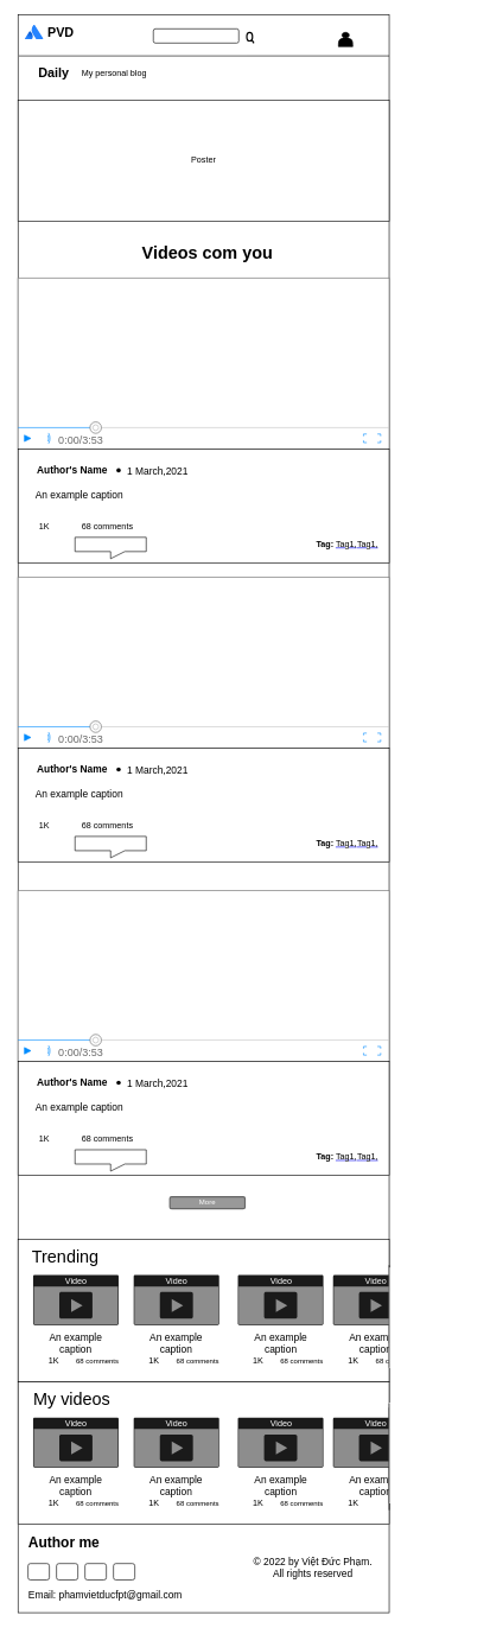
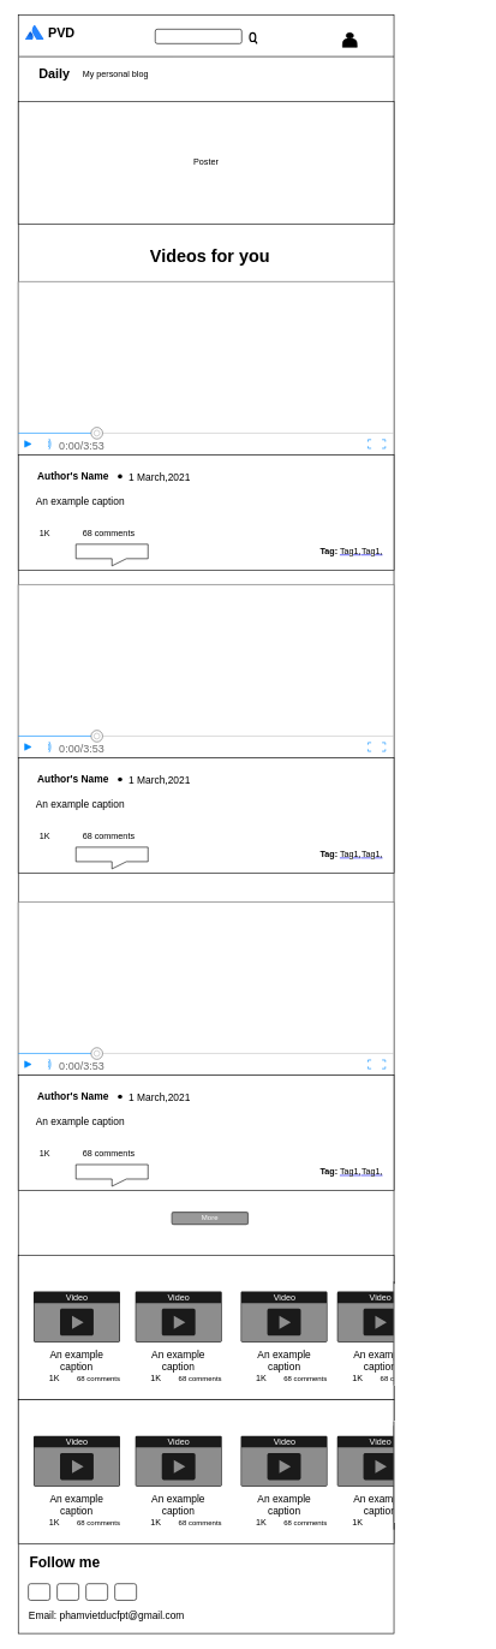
- <mxCell id="55" value="&lt;b&gt;&lt;font style=&quot;font-size: 24px&quot;&gt;Videos com you&lt;/font&gt;&lt;/b&gt;" style="text;html=1;strokeColor=none;fillColor=none;align=center;verticalAlign=middle;whiteSpace=wrap;rounded=0;fontSize=12;fontColor=#000000;" vertex="1" parent="1"><mxGeometry x="195" y="340" width="192" height="30" as="geometry" /></mxCell>
+ <mxCell id="55" value="&lt;b&gt;&lt;font style=&quot;font-size: 24px&quot;&gt;Videos for you&lt;/font&gt;&lt;/b&gt;" style="text;html=1;strokeColor=none;fillColor=none;align=center;verticalAlign=middle;whiteSpace=wrap;rounded=0;fontSize=12;fontColor=#000000;" vertex="1" parent="1"><mxGeometry x="195" y="340" width="192" height="30" as="geometry" /></mxCell>
- <mxCell id="58" value="Trending" style="text;html=1;strokeColor=none;fillColor=none;align=center;verticalAlign=middle;whiteSpace=wrap;rounded=0;fontSize=24;fontColor=#000000;" vertex="1" parent="1"><mxGeometry x="36" y="1750" width="111.2" height="30" as="geometry" /></mxCell>
- <mxCell id="86" value="My videos" style="text;html=1;strokeColor=none;fillColor=none;align=center;verticalAlign=middle;whiteSpace=wrap;rounded=0;fontSize=24;fontColor=#000000;" vertex="1" parent="1"><mxGeometry x="36" y="1950" width="129" height="30" as="geometry" /></mxCell>
- <mxCell id="113" value="&lt;font style=&quot;font-size: 20px&quot;&gt;Author me&lt;/font&gt;" style="text;strokeColor=none;fillColor=none;html=1;fontSize=24;fontStyle=1;verticalAlign=middle;align=center;fontColor=#000000;" vertex="1" parent="1"><mxGeometry x="38.8" y="2145" width="100" height="40" as="geometry" /></mxCell>
+ <mxCell id="113" value="&lt;font style=&quot;font-size: 20px&quot;&gt;Follow me&lt;/font&gt;" style="text;strokeColor=none;fillColor=none;html=1;fontSize=24;fontStyle=1;verticalAlign=middle;align=center;fontColor=#000000;" vertex="1" parent="1"><mxGeometry x="38.8" y="2145" width="100" height="40" as="geometry" /></mxCell>
- <mxCell id="122" value="© 2022 by Việt Đức Phạm. All rights reserved" style="text;html=1;strokeColor=none;fillColor=none;align=center;verticalAlign=middle;whiteSpace=wrap;rounded=0;fontSize=14;fontColor=#000000;" vertex="1" parent="1"><mxGeometry x="348.8" y="2185.5" width="180" height="30" as="geometry" /></mxCell>
